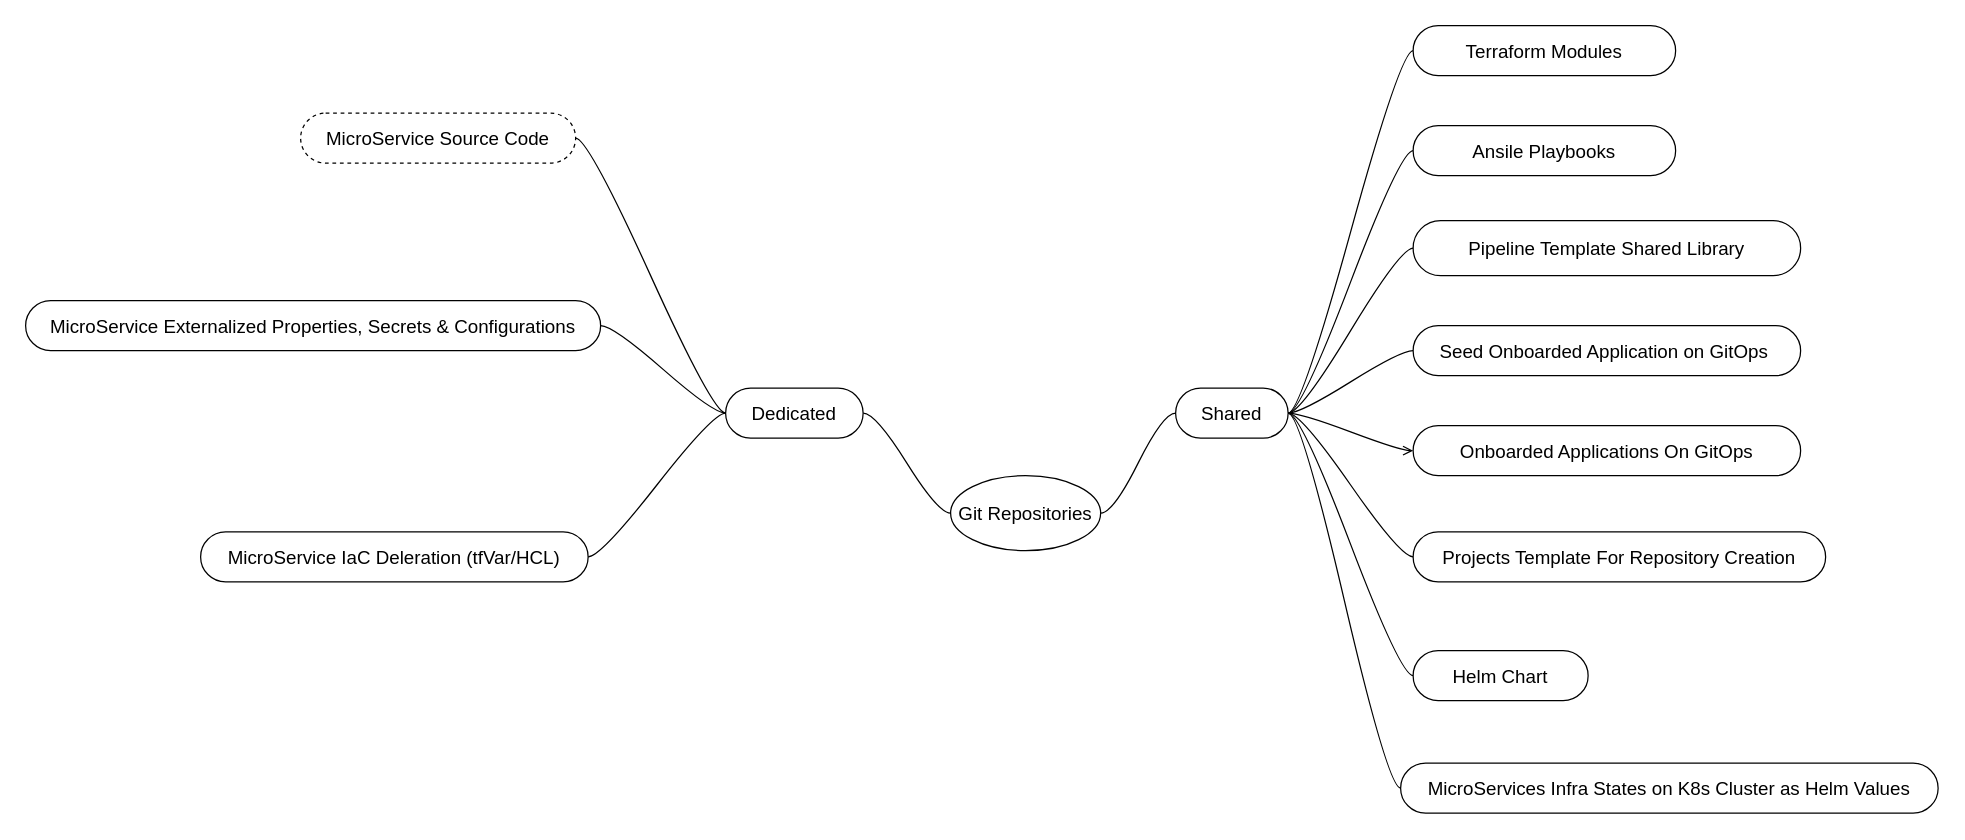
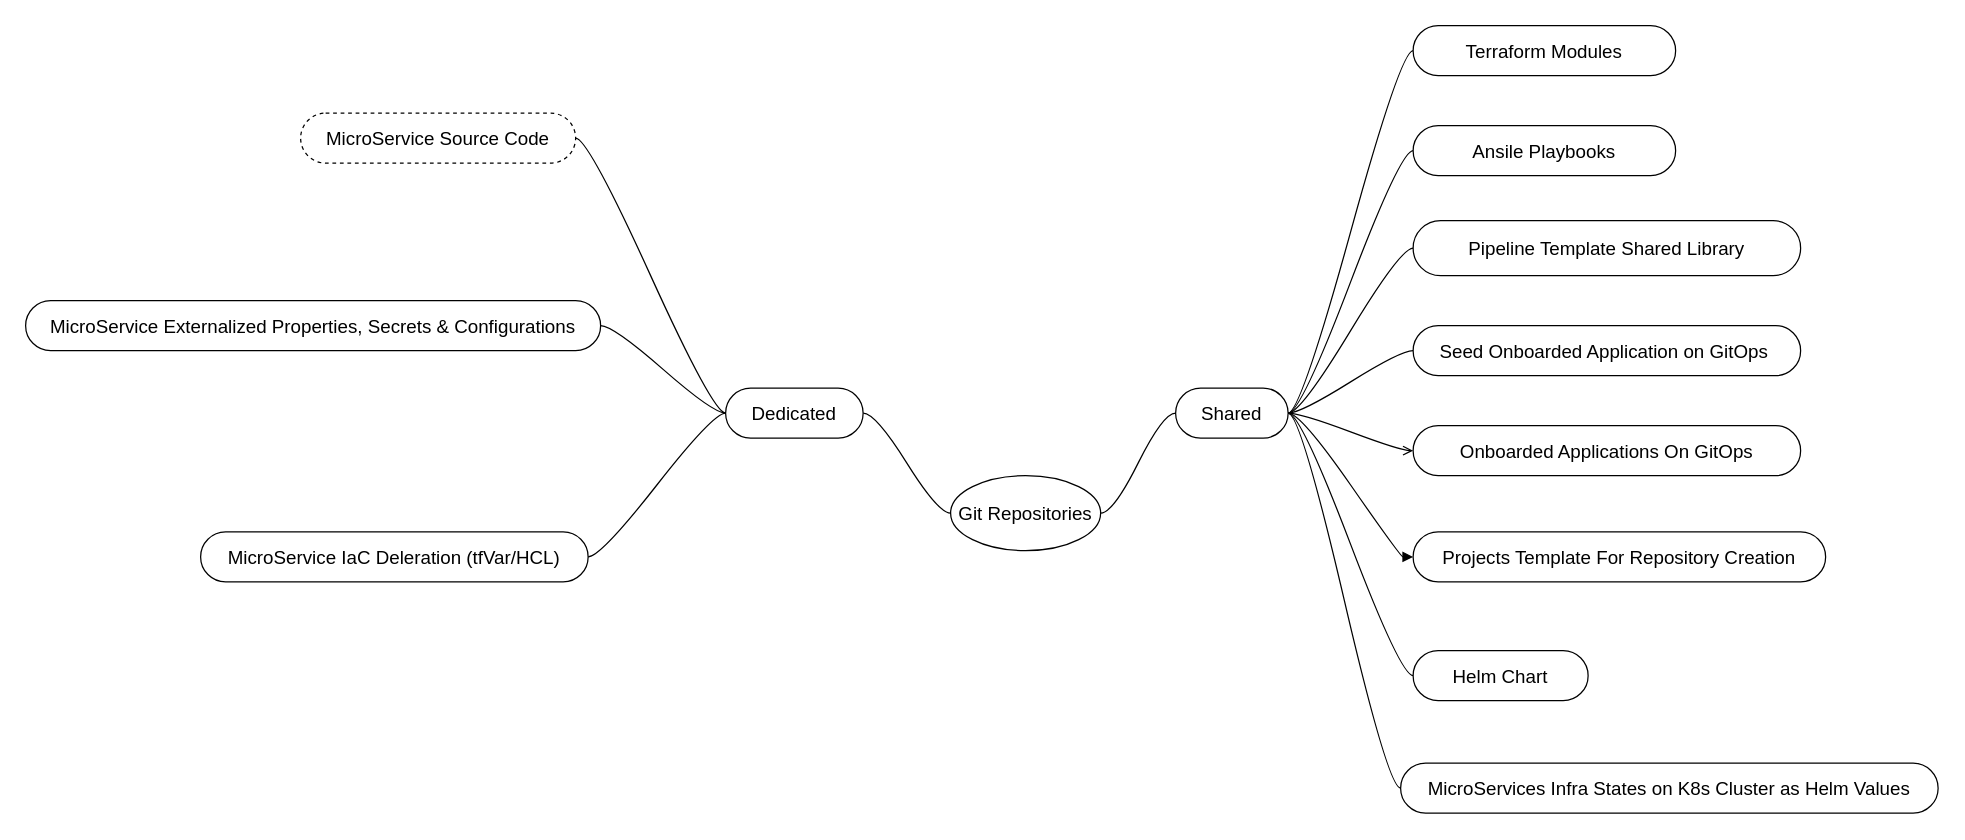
- <mxCell id="20" value="" style="edgeStyle=entityRelationEdgeStyle;startArrow=none;endArrow=none;segment=10;curved=1;fontSize=15;exitX=1;exitY=0.5;exitDx=0;exitDy=0;" edge="1" parent="1" target="19" source="15"><mxGeometry relative="1" as="geometry"><mxPoint x="1030" y="340" as="sourcePoint" /></mxGeometry></mxCell>
+ <mxCell id="20" value="" style="edgeStyle=entityRelationEdgeStyle;startArrow=none;endArrow=block;segment=10;curved=1;fontSize=15;exitX=1;exitY=0.5;exitDx=0;exitDy=0;" edge="1" parent="1" target="19" source="15"><mxGeometry relative="1" as="geometry"><mxPoint x="1030" y="340" as="sourcePoint" /></mxGeometry></mxCell>
